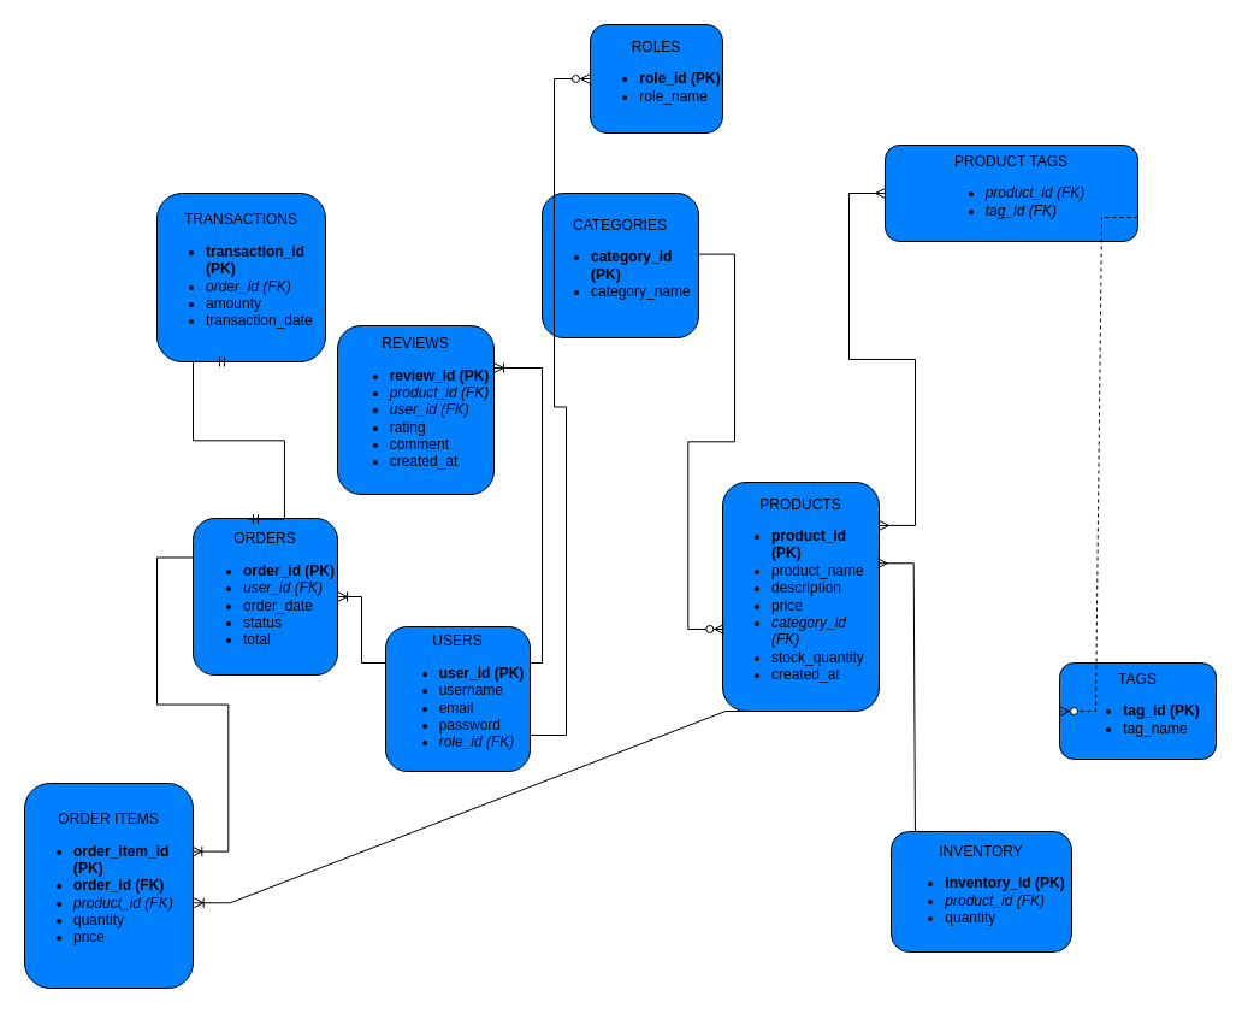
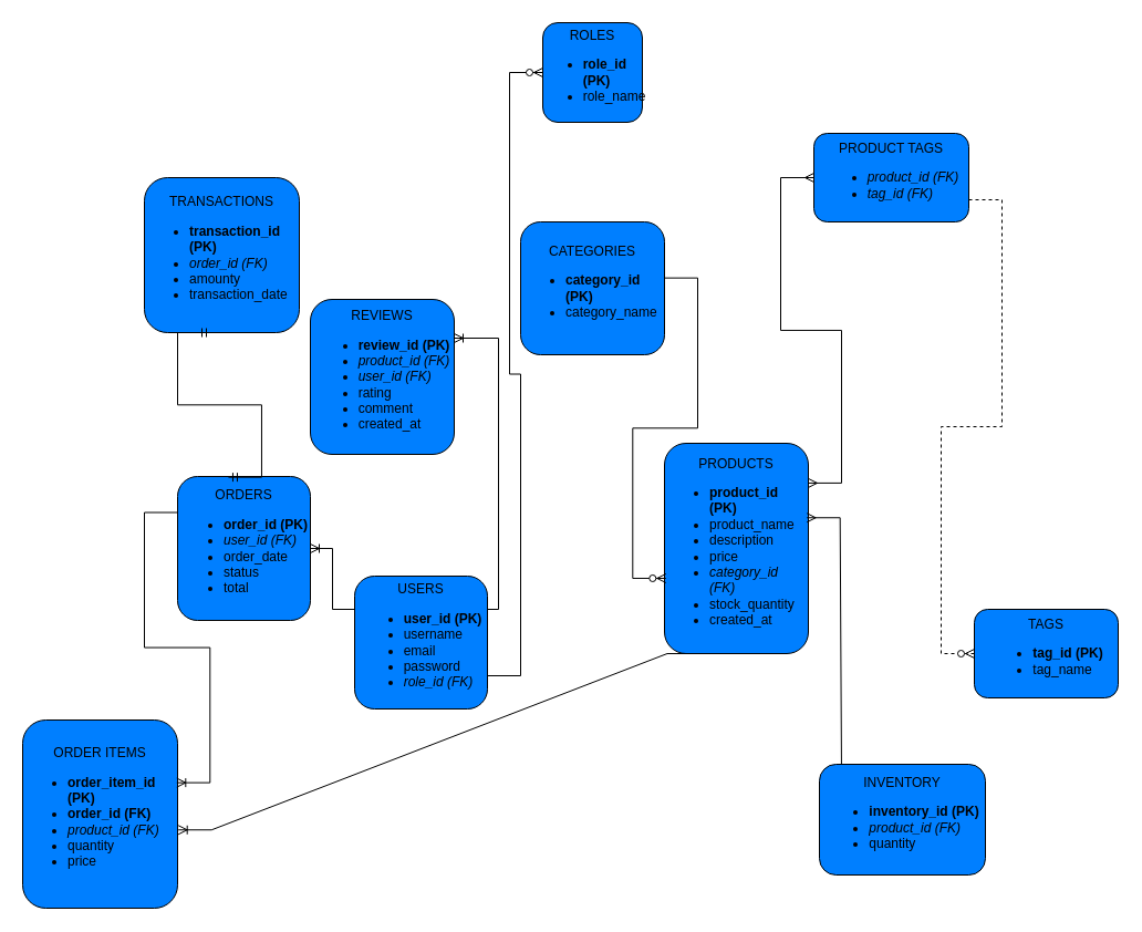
- <mxCell id="5" value="ROLES&lt;div&gt;&lt;ul&gt;&lt;li style=&quot;text-align: left;&quot;&gt;&lt;b&gt;role_id (PK)&lt;br&gt;&lt;/b&gt;&lt;/li&gt;&lt;li style=&quot;text-align: left;&quot;&gt;role_name&lt;/li&gt;&lt;/ul&gt;&lt;/div&gt;" style="rounded=1;whiteSpace=wrap;html=1;align=center;fillColor=#007FFF;" parent="1" vertex="1"><mxGeometry x="490" y="20" width="110" height="90" as="geometry" /></mxCell>
+ <mxCell id="5" value="ROLES&lt;div&gt;&lt;ul&gt;&lt;li style=&quot;text-align: left;&quot;&gt;&lt;b&gt;role_id (PK)&lt;br&gt;&lt;/b&gt;&lt;/li&gt;&lt;li style=&quot;text-align: left;&quot;&gt;role_name&lt;/li&gt;&lt;/ul&gt;&lt;/div&gt;" style="rounded=1;whiteSpace=wrap;html=1;align=center;fillColor=#007FFF;" parent="1" vertex="1"><mxGeometry x="490" y="20" width="90" height="90" as="geometry" /></mxCell>
- <mxCell id="13" value="PRODUCT TAGS&lt;div&gt;&lt;ul&gt;&lt;li style=&quot;text-align: left;&quot;&gt;&lt;i&gt;product_id (FK)&lt;/i&gt;&lt;br&gt;&lt;/li&gt;&lt;li style=&quot;text-align: left;&quot;&gt;&lt;i&gt;tag_id (FK)&lt;/i&gt;&lt;br&gt;&lt;/li&gt;&lt;/ul&gt;&lt;/div&gt;" style="rounded=1;whiteSpace=wrap;html=1;align=center;fillColor=#007FFF;" parent="1" vertex="1"><mxGeometry x="735" y="120" width="210" height="80" as="geometry" /></mxCell>
+ <mxCell id="13" value="PRODUCT TAGS&lt;div&gt;&lt;ul&gt;&lt;li style=&quot;text-align: left;&quot;&gt;&lt;i&gt;product_id (FK)&lt;/i&gt;&lt;br&gt;&lt;/li&gt;&lt;li style=&quot;text-align: left;&quot;&gt;&lt;i&gt;tag_id (FK)&lt;/i&gt;&lt;br&gt;&lt;/li&gt;&lt;/ul&gt;&lt;/div&gt;" style="rounded=1;whiteSpace=wrap;html=1;align=center;fillColor=#007FFF;" parent="1" vertex="1"><mxGeometry x="735" y="120" width="140" height="80" as="geometry" /></mxCell>
- <mxCell id="7" value="CATEGORIES&lt;div&gt;&lt;ul&gt;&lt;li style=&quot;text-align: left;&quot;&gt;&lt;b&gt;category_id (PK)&lt;br&gt;&lt;/b&gt;&lt;/li&gt;&lt;li style=&quot;text-align: left;&quot;&gt;category_name&lt;br&gt;&lt;/li&gt;&lt;/ul&gt;&lt;/div&gt;" style="rounded=1;whiteSpace=wrap;html=1;align=center;fillColor=#007FFF;" parent="1" vertex="1"><mxGeometry x="450" y="160" width="130" height="120" as="geometry" /></mxCell>
+ <mxCell id="7" value="CATEGORIES&lt;div&gt;&lt;ul&gt;&lt;li style=&quot;text-align: left;&quot;&gt;&lt;b&gt;category_id (PK)&lt;br&gt;&lt;/b&gt;&lt;/li&gt;&lt;li style=&quot;text-align: left;&quot;&gt;category_name&lt;br&gt;&lt;/li&gt;&lt;/ul&gt;&lt;/div&gt;" style="rounded=1;whiteSpace=wrap;html=1;align=center;fillColor=#007FFF;" parent="1" vertex="1"><mxGeometry x="470" y="200" width="130" height="120" as="geometry" /></mxCell>
